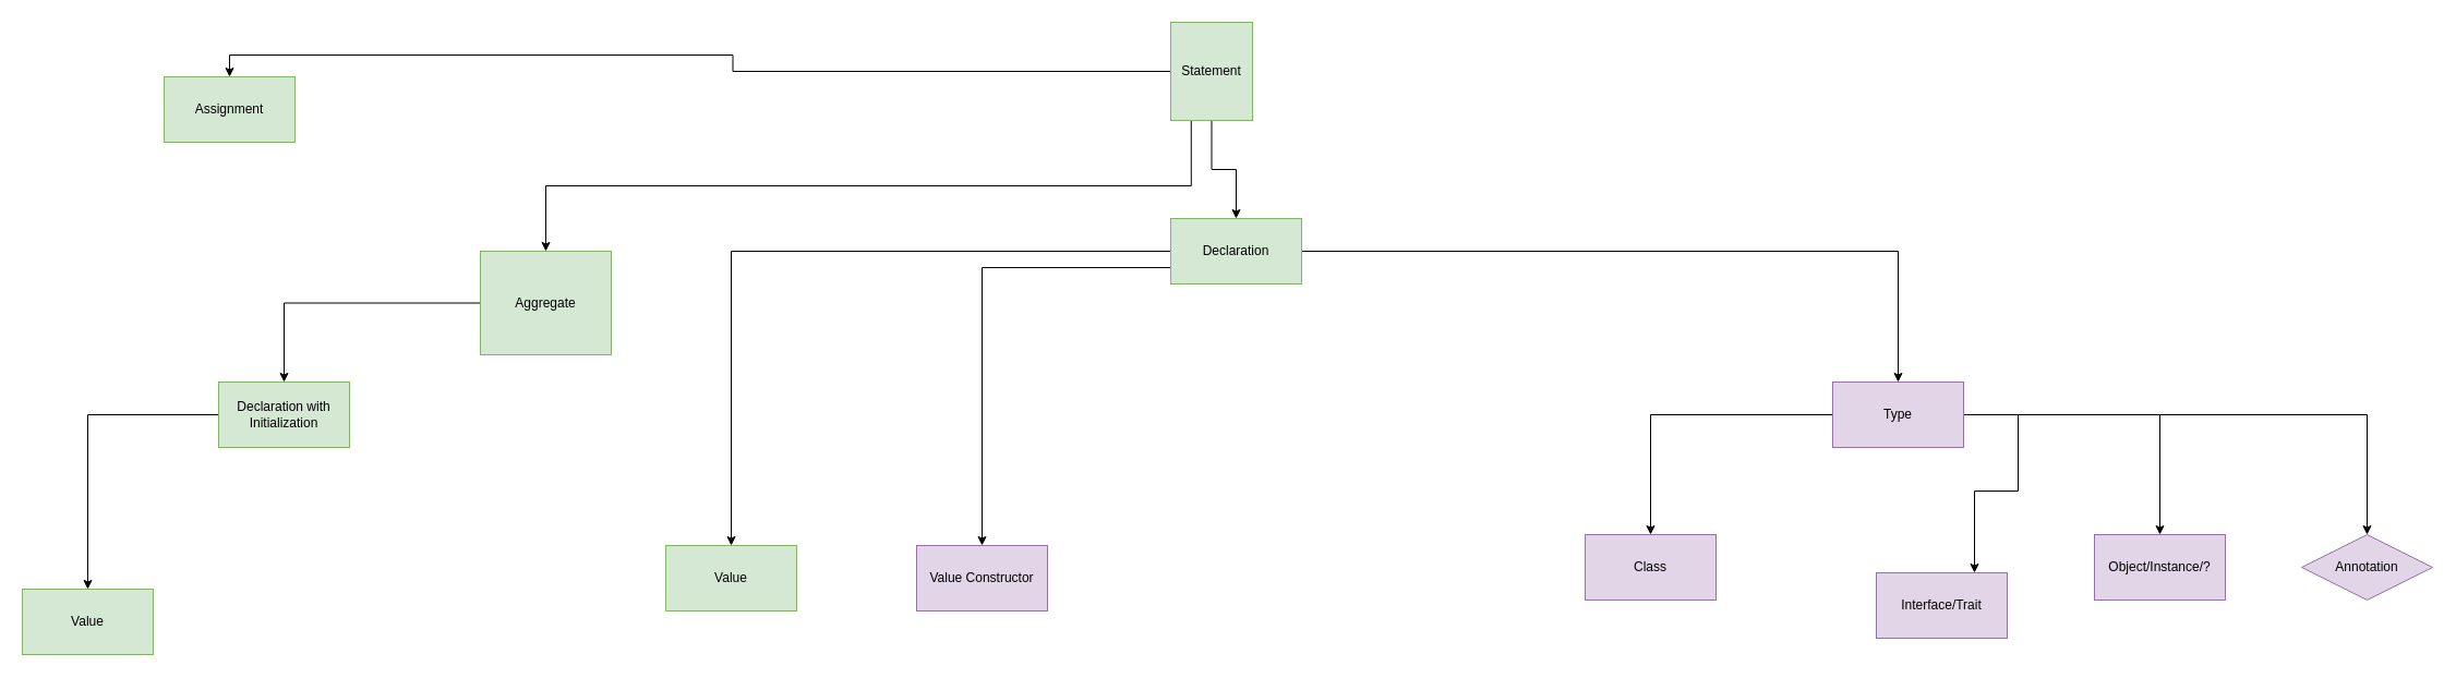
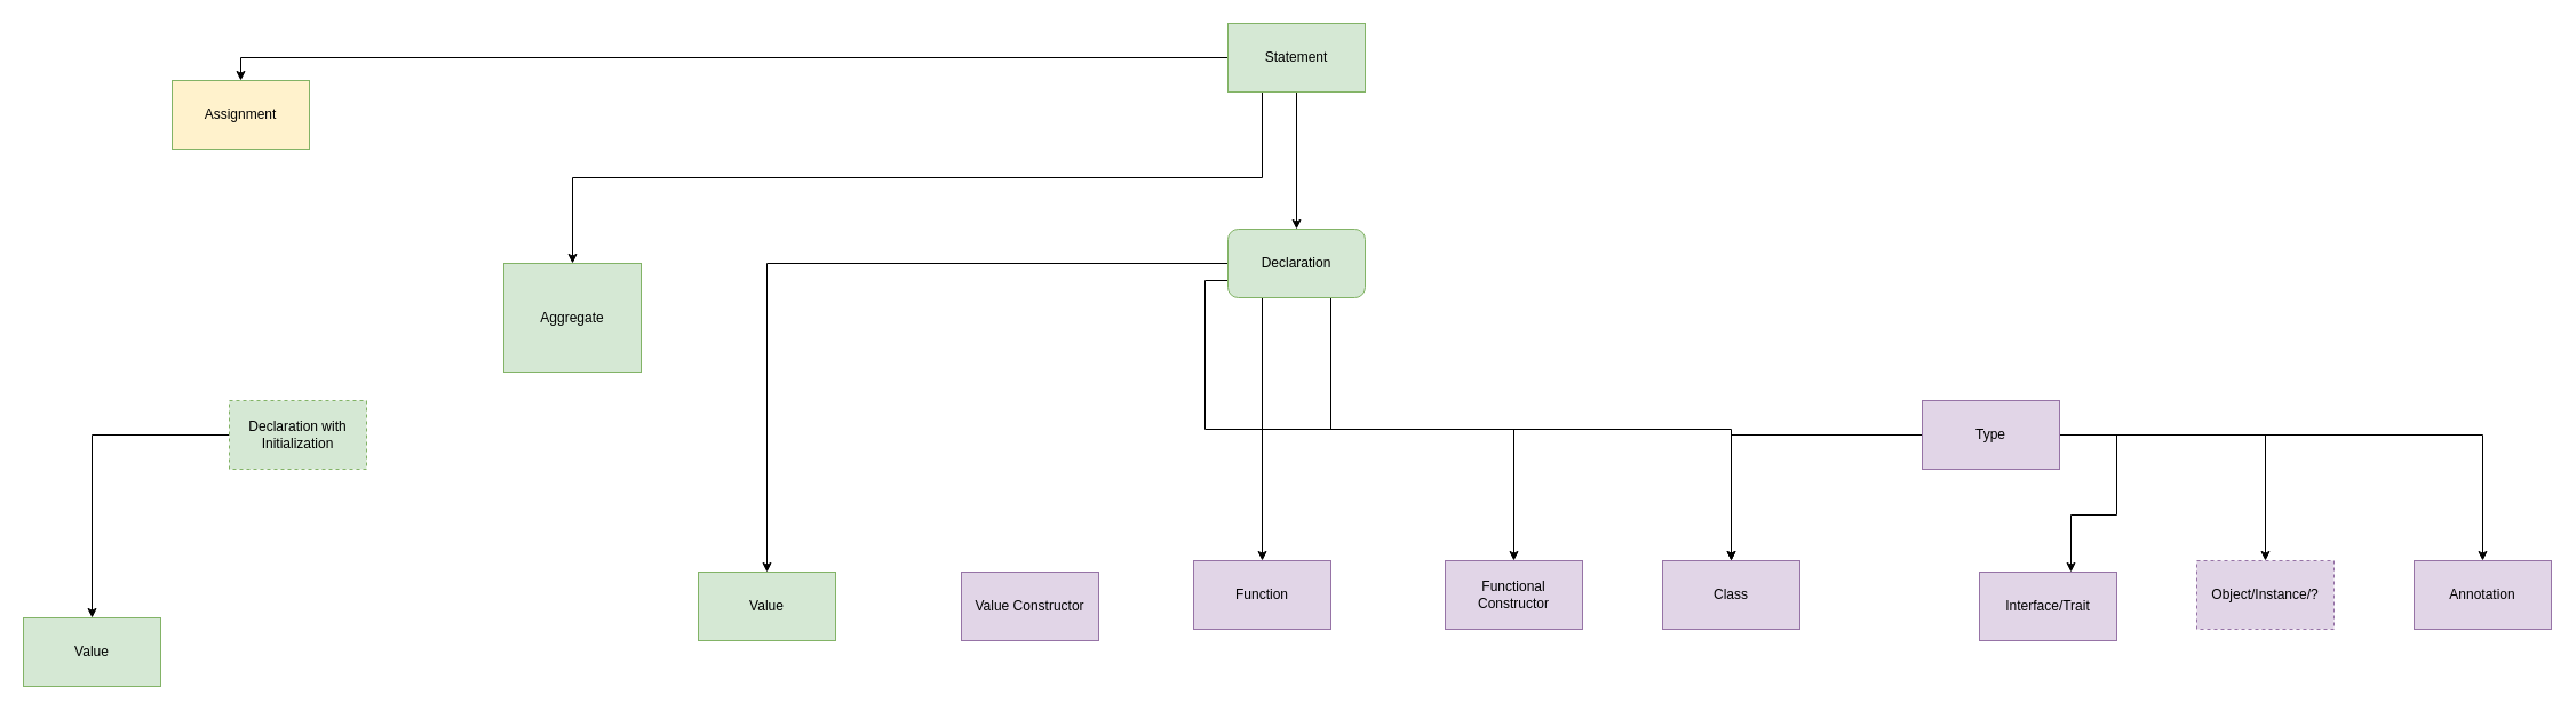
- <mxCell id="5" value="Statement" style="rounded=0;whiteSpace=wrap;html=1;fillColor=#d5e8d4;strokeColor=#82b366;" parent="1" vertex="1"><mxGeometry x="1073" y="20" width="75" height="90" as="geometry" /></mxCell>
+ <mxCell id="5" value="Statement" style="rounded=0;whiteSpace=wrap;html=1;fillColor=#d5e8d4;strokeColor=#82b366;" parent="1" vertex="1"><mxGeometry x="1073" y="20" width="120" height="60" as="geometry" /></mxCell>
- <mxCell id="25" value="Assignment" style="rounded=0;whiteSpace=wrap;html=1;fillColor=#d5e8d4;strokeColor=#82b366;" parent="1" vertex="1"><mxGeometry x="150" y="70" width="120" height="60" as="geometry" /></mxCell>
+ <mxCell id="25" value="Assignment" style="rounded=0;whiteSpace=wrap;html=1;fillColor=#fff2cc;strokeColor=#82b366;" parent="1" vertex="1"><mxGeometry x="150" y="70" width="120" height="60" as="geometry" /></mxCell>
- <mxCell id="11" value="Declaration" style="rounded=0;whiteSpace=wrap;html=1;fillColor=#d5e8d4;strokeColor=#82b366;" parent="1" vertex="1"><mxGeometry x="1073" y="200" width="120" height="60" as="geometry" /></mxCell>
+ <mxCell id="11" value="Declaration" style="whiteSpace=wrap;html=1;fillColor=#d5e8d4;strokeColor=#82b366;rounded=1;" parent="1" vertex="1"><mxGeometry x="1073" y="200" width="120" height="60" as="geometry" /></mxCell>
- <mxCell id="7" style="edgeStyle=orthogonalEdgeStyle;rounded=0;orthogonalLoop=1;jettySize=auto;html=1;entryX=0.5;entryY=0;entryDx=0;entryDy=0;" parent="1" source="11" target="16" edge="1"><mxGeometry relative="1" as="geometry" /></mxCell>
- <mxCell id="26" style="edgeStyle=orthogonalEdgeStyle;rounded=0;orthogonalLoop=1;jettySize=auto;html=1;exitX=0;exitY=0.5;exitDx=0;exitDy=0;entryX=0.5;entryY=0;entryDx=0;entryDy=0;" edge="1" parent="1" source="27" target="29"><mxGeometry relative="1" as="geometry" /></mxCell>
- <mxCell id="10" style="edgeStyle=orthogonalEdgeStyle;rounded=0;orthogonalLoop=1;jettySize=auto;html=1;exitX=0;exitY=0.75;exitDx=0;exitDy=0;entryX=0.5;entryY=0;entryDx=0;entryDy=0;" parent="1" source="11" target="18" edge="1"><mxGeometry relative="1" as="geometry" /></mxCell>
+ <mxCell id="10" style="edgeStyle=orthogonalEdgeStyle;rounded=0;orthogonalLoop=1;jettySize=auto;html=1;exitX=0;exitY=0.75;exitDx=0;exitDy=0;" parent="1" source="11" target="21" edge="1"><mxGeometry relative="1" as="geometry" /></mxCell>
+ <mxCell id="8" style="edgeStyle=orthogonalEdgeStyle;rounded=0;orthogonalLoop=1;jettySize=auto;html=1;exitX=0.75;exitY=1;exitDx=0;exitDy=0;" parent="1" source="11" target="20" edge="1"><mxGeometry relative="1" as="geometry" /></mxCell>
+ <mxCell id="9" style="edgeStyle=orthogonalEdgeStyle;rounded=0;orthogonalLoop=1;jettySize=auto;html=1;exitX=0.25;exitY=1;exitDx=0;exitDy=0;" parent="1" source="11" target="19" edge="1"><mxGeometry relative="1" as="geometry" /></mxCell>
- <mxCell id="29" value="Declaration with Initialization" style="rounded=0;whiteSpace=wrap;html=1;fillColor=#d5e8d4;strokeColor=#82b366;" parent="1" vertex="1"><mxGeometry x="200" y="350" width="120" height="60" as="geometry" /></mxCell>
+ <mxCell id="29" value="Declaration with Initialization" style="rounded=0;whiteSpace=wrap;html=1;fillColor=#d5e8d4;strokeColor=#82b366;dashed=1;" parent="1" vertex="1"><mxGeometry x="200" y="350" width="120" height="60" as="geometry" /></mxCell>
+ <mxCell id="19" value="Function" style="rounded=0;whiteSpace=wrap;html=1;fillColor=#e1d5e7;strokeColor=#9673a6;" parent="1" vertex="1"><mxGeometry x="1043" y="490" width="120" height="60" as="geometry" /></mxCell>
+ <mxCell id="20" value="Functional Constructor" style="rounded=0;whiteSpace=wrap;html=1;fillColor=#e1d5e7;strokeColor=#9673a6;" parent="1" vertex="1"><mxGeometry x="1263" y="490" width="120" height="60" as="geometry" /></mxCell>
- <mxCell id="23" value="Object/Instance/?" style="rounded=0;whiteSpace=wrap;html=1;strokeColor=#9673a6;fillColor=#e1d5e7;" parent="1" vertex="1"><mxGeometry x="1920" y="490" width="120" height="60" as="geometry" /></mxCell>
+ <mxCell id="23" value="Object/Instance/?" style="rounded=0;whiteSpace=wrap;html=1;strokeColor=#9673a6;fillColor=#e1d5e7;dashed=1;" parent="1" vertex="1"><mxGeometry x="1920" y="490" width="120" height="60" as="geometry" /></mxCell>
- <mxCell id="24" value="Annotation" style="rhombus;whiteSpace=wrap;html=1;strokeColor=#9673a6;fillColor=#e1d5e7;" parent="1" vertex="1"><mxGeometry x="2110" y="490" width="120" height="60" as="geometry" /></mxCell>
+ <mxCell id="24" value="Annotation" style="rounded=0;whiteSpace=wrap;html=1;strokeColor=#9673a6;fillColor=#e1d5e7;" parent="1" vertex="1"><mxGeometry x="2110" y="490" width="120" height="60" as="geometry" /></mxCell>
- <mxCell id="22" value="Interface/Trait" style="rounded=0;whiteSpace=wrap;html=1;strokeColor=#9673a6;fillColor=#e1d5e7;" parent="1" vertex="1"><mxGeometry x="1720" y="525" width="120" height="60" as="geometry" /></mxCell>
+ <mxCell id="22" value="Interface/Trait" style="rounded=0;whiteSpace=wrap;html=1;strokeColor=#9673a6;fillColor=#e1d5e7;" parent="1" vertex="1"><mxGeometry x="1730" y="500" width="120" height="60" as="geometry" /></mxCell>
